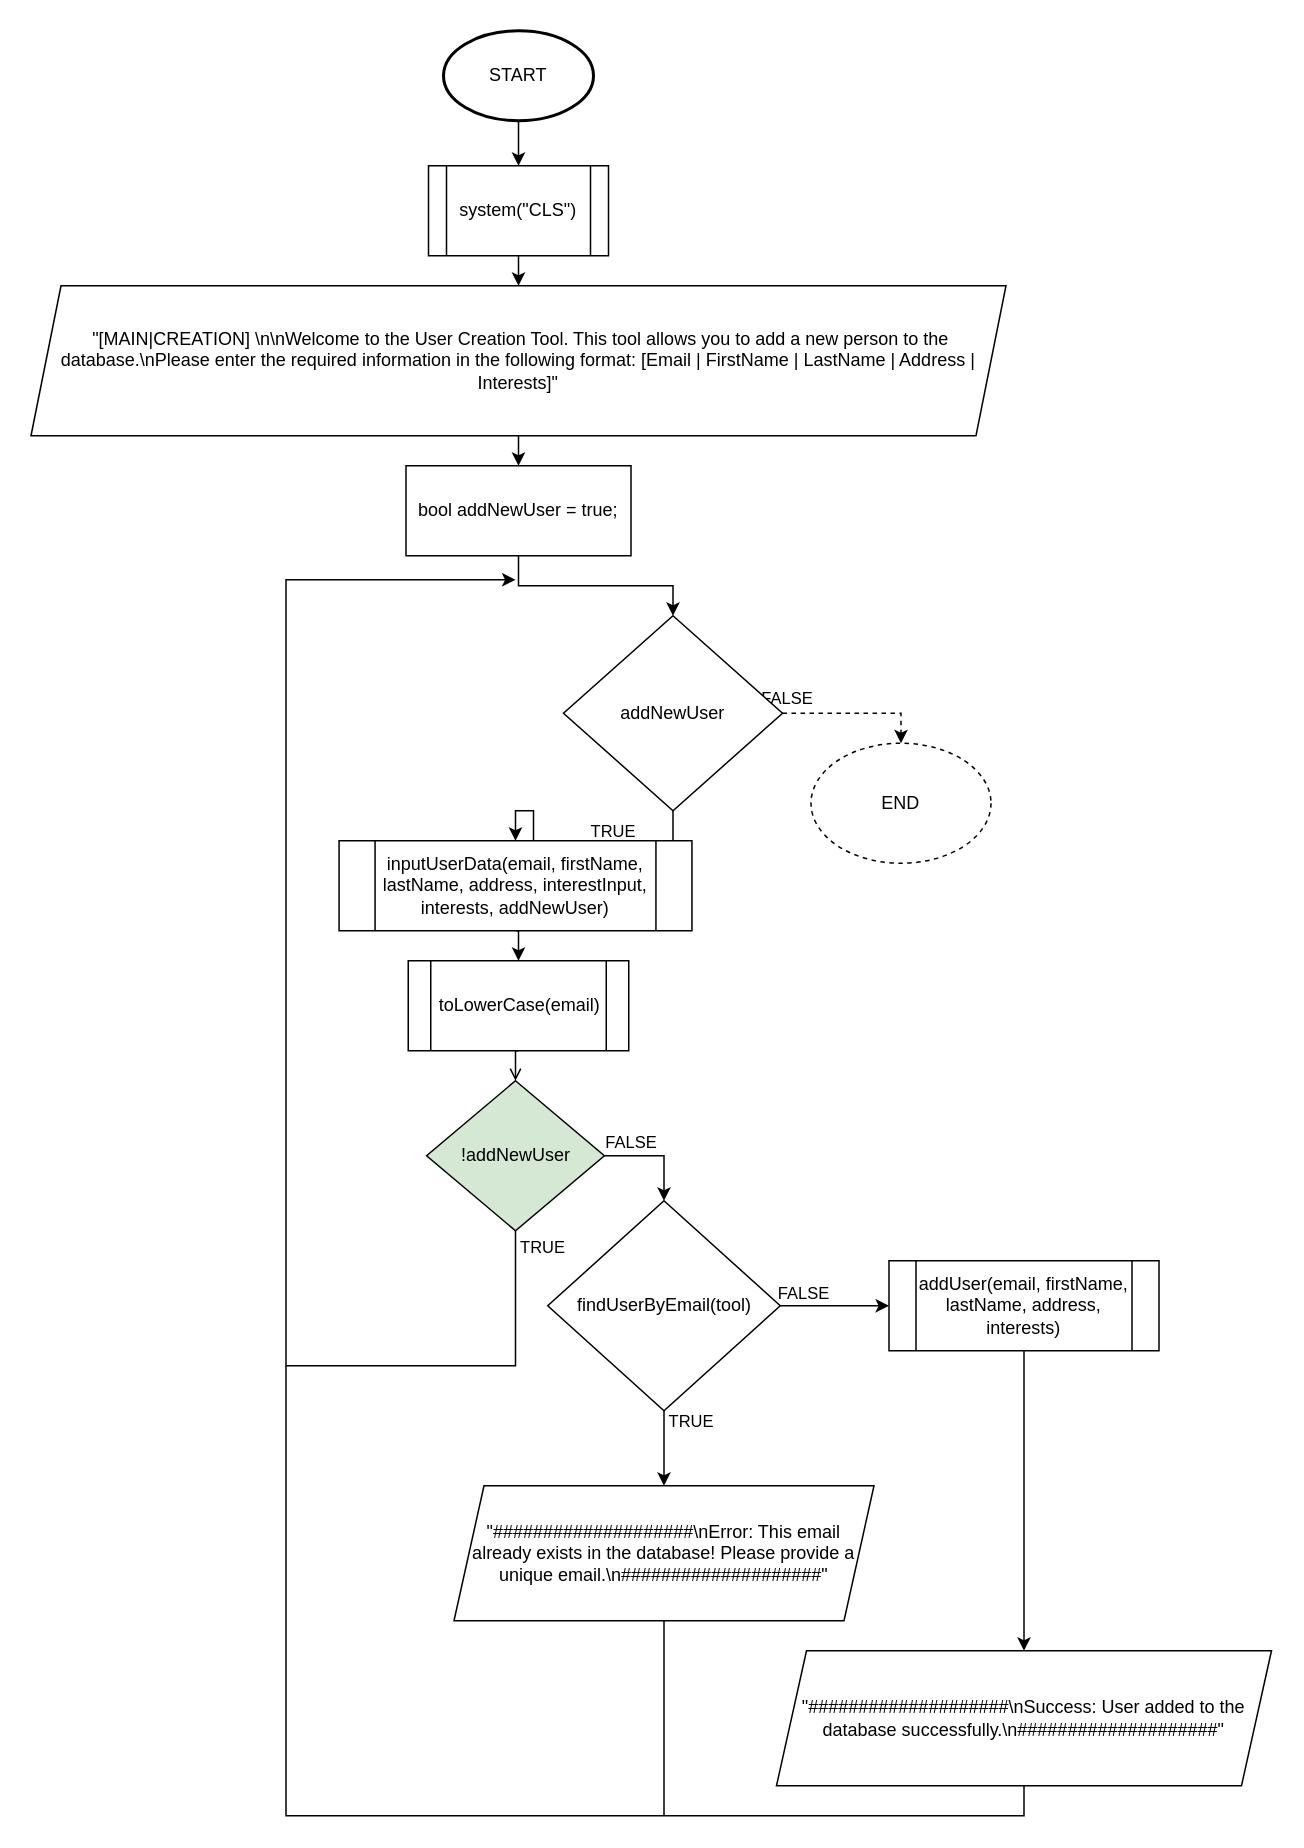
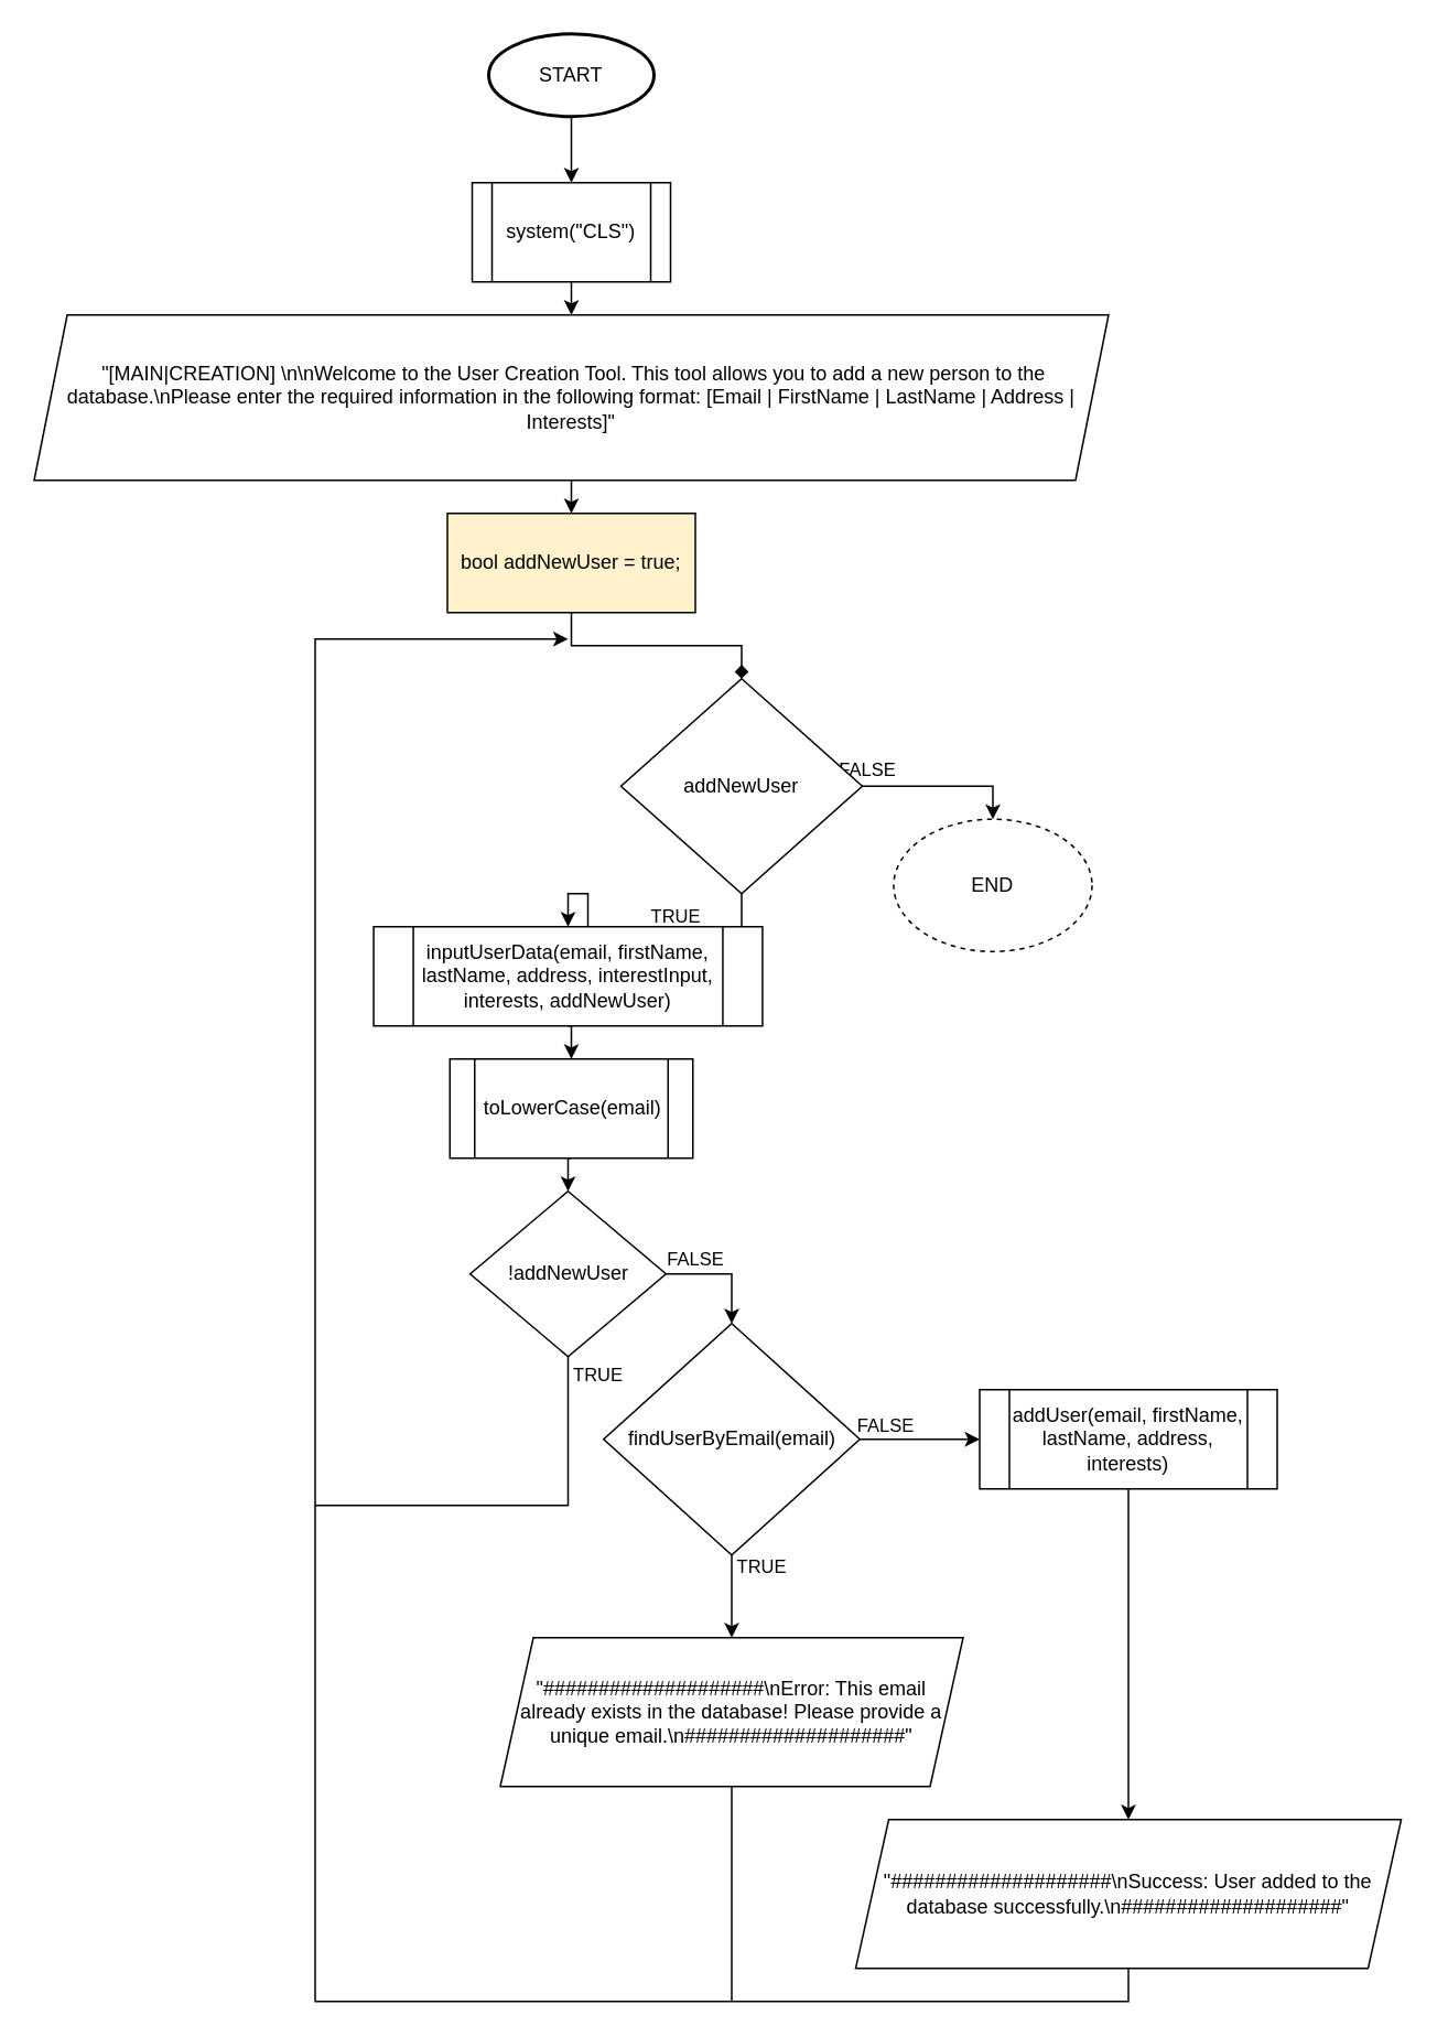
- <mxCell id="3" value="START" style="strokeWidth=2;html=1;shape=mxgraph.flowchart.start_1;whiteSpace=wrap;" parent="1" vertex="1"><mxGeometry x="295" y="20" width="100" height="60" as="geometry" /></mxCell>
+ <mxCell id="3" value="START" style="strokeWidth=2;html=1;shape=mxgraph.flowchart.start_1;whiteSpace=wrap;" parent="1" vertex="1"><mxGeometry x="295" y="20" width="100" height="50" as="geometry" /></mxCell>
- <mxCell id="9" value="bool addNewUser = true;" style="rounded=0;whiteSpace=wrap;html=1;" parent="1" vertex="1"><mxGeometry x="270" y="310" width="150" height="60" as="geometry" /></mxCell>
+ <mxCell id="9" value="bool addNewUser = true;" style="rounded=0;whiteSpace=wrap;html=1;fillColor=#fff2cc;" parent="1" vertex="1"><mxGeometry x="270" y="310" width="150" height="60" as="geometry" /></mxCell>
- <mxCell id="8" style="edgeStyle=orthogonalEdgeStyle;rounded=0;orthogonalLoop=1;jettySize=auto;html=1;exitX=0.5;exitY=1;exitDx=0;exitDy=0;entryX=0.5;entryY=0;entryDx=0;entryDy=0;" parent="1" source="9" target="14" edge="1"><mxGeometry relative="1" as="geometry" /></mxCell>
+ <mxCell id="8" style="edgeStyle=orthogonalEdgeStyle;rounded=0;orthogonalLoop=1;jettySize=auto;html=1;exitX=0.5;exitY=1;exitDx=0;exitDy=0;entryX=0.5;entryY=0;entryDx=0;entryDy=0;endArrow=diamond;" parent="1" source="9" target="14" edge="1"><mxGeometry relative="1" as="geometry" /></mxCell>
- <mxCell id="10" style="edgeStyle=orthogonalEdgeStyle;rounded=0;orthogonalLoop=1;jettySize=auto;html=1;exitX=1;exitY=0.5;exitDx=0;exitDy=0;entryX=0.5;entryY=0;entryDx=0;entryDy=0;dashed=1;" parent="1" source="14" target="15" edge="1"><mxGeometry relative="1" as="geometry" /></mxCell>
+ <mxCell id="10" style="edgeStyle=orthogonalEdgeStyle;rounded=0;orthogonalLoop=1;jettySize=auto;html=1;exitX=1;exitY=0.5;exitDx=0;exitDy=0;entryX=0.5;entryY=0;entryDx=0;entryDy=0;" parent="1" source="14" target="15" edge="1"><mxGeometry relative="1" as="geometry" /></mxCell>
- <mxCell id="18" style="edgeStyle=orthogonalEdgeStyle;rounded=0;orthogonalLoop=1;jettySize=auto;html=1;exitX=0.5;exitY=1;exitDx=0;exitDy=0;entryX=0.5;entryY=0;entryDx=0;entryDy=0;endArrow=open;" parent="1" source="19" target="22" edge="1"><mxGeometry relative="1" as="geometry" /></mxCell>
+ <mxCell id="18" style="edgeStyle=orthogonalEdgeStyle;rounded=0;orthogonalLoop=1;jettySize=auto;html=1;exitX=0.5;exitY=1;exitDx=0;exitDy=0;entryX=0.5;entryY=0;entryDx=0;entryDy=0;" parent="1" source="19" target="22" edge="1"><mxGeometry relative="1" as="geometry" /></mxCell>
- <mxCell id="22" value="!addNewUser" style="rhombus;whiteSpace=wrap;html=1;fillColor=#d5e8d4;" parent="1" vertex="1"><mxGeometry x="283.75" y="720" width="118.5" height="100" as="geometry" /></mxCell>
+ <mxCell id="22" value="!addNewUser" style="rhombus;whiteSpace=wrap;html=1;" parent="1" vertex="1"><mxGeometry x="283.75" y="720" width="118.5" height="100" as="geometry" /></mxCell>
- <mxCell id="27" value="findUserByEmail(tool)" style="rhombus;whiteSpace=wrap;html=1;" parent="1" vertex="1"><mxGeometry x="364.5" y="800" width="155" height="140" as="geometry" /></mxCell>
+ <mxCell id="27" value="findUserByEmail(email)" style="rhombus;whiteSpace=wrap;html=1;" parent="1" vertex="1"><mxGeometry x="364.5" y="800" width="155" height="140" as="geometry" /></mxCell>
